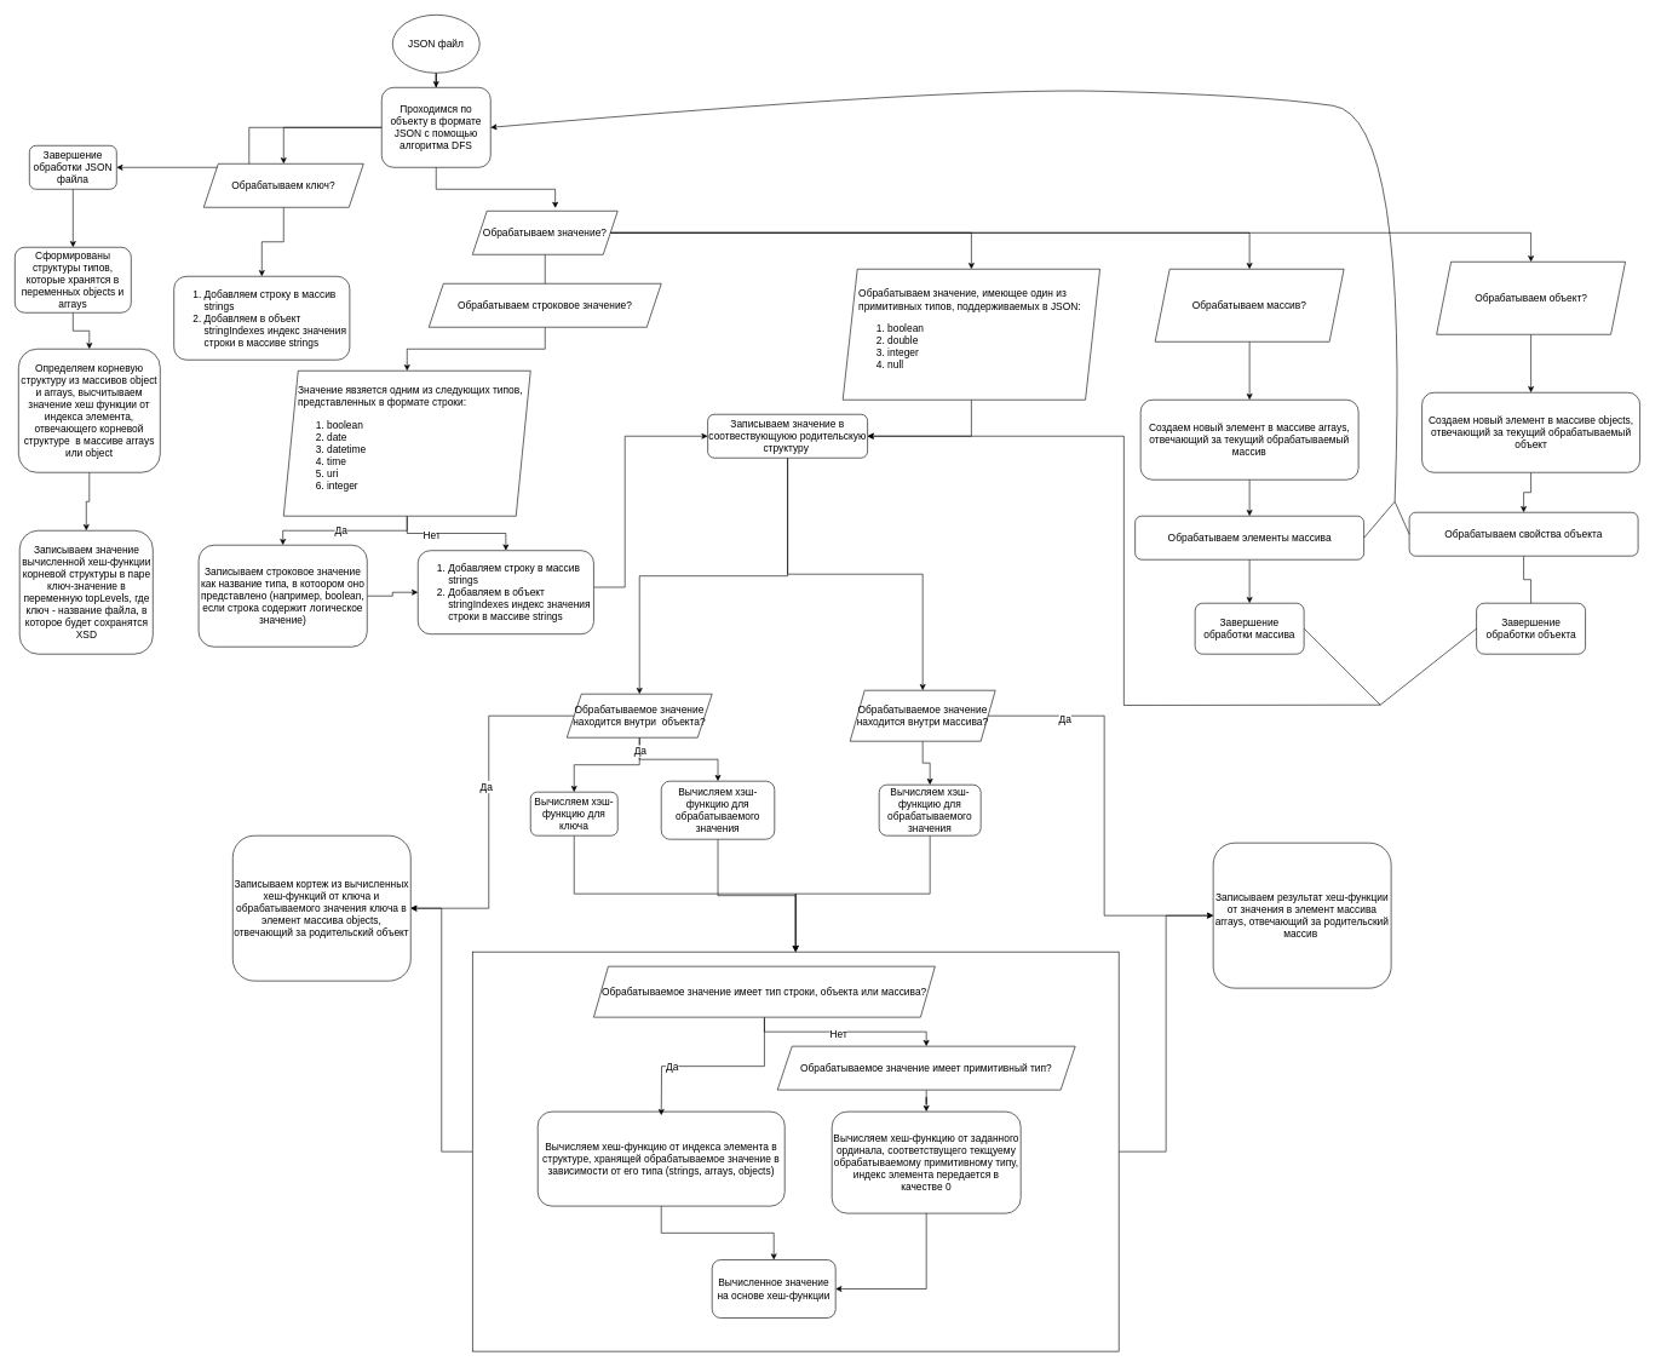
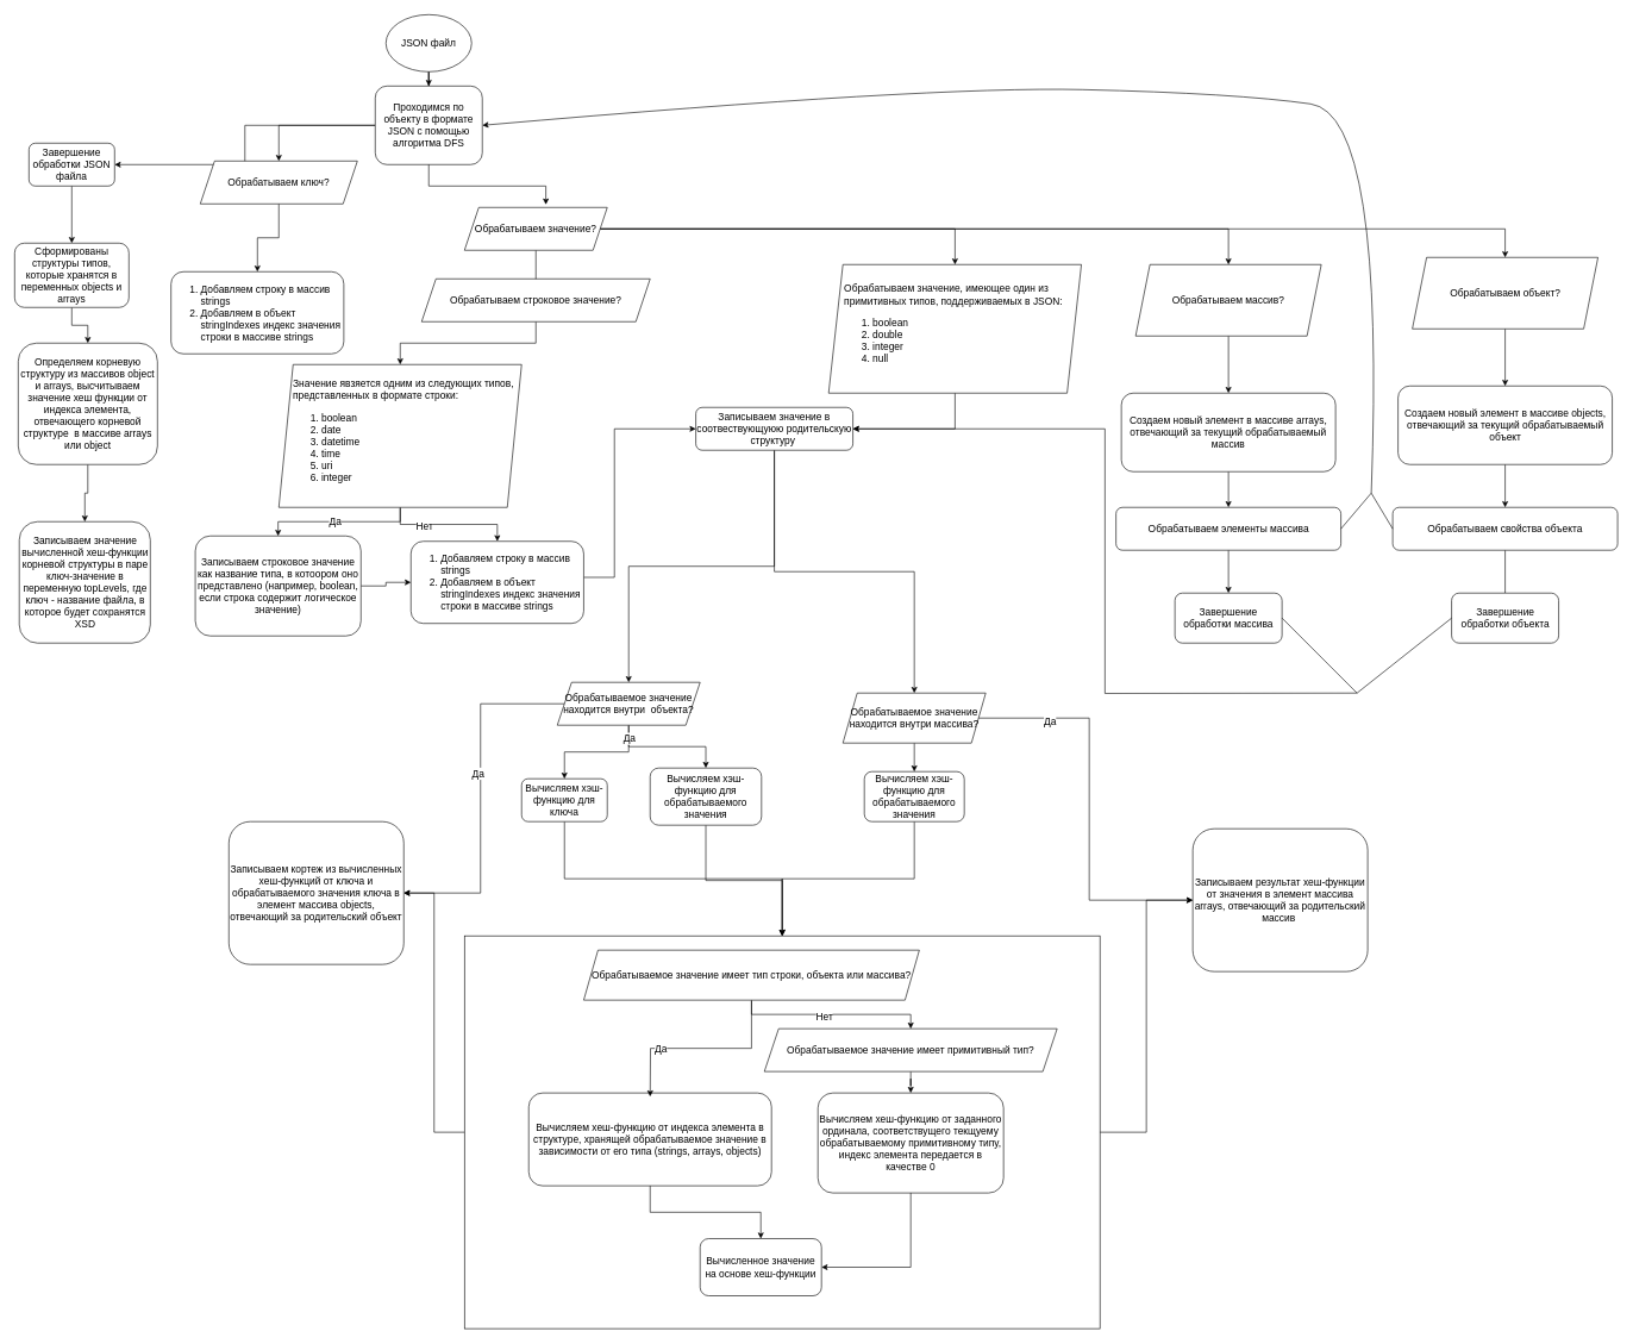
- <mxCell id="77" value="&lt;font style=&quot;font-size: 14px;&quot;&gt;Обрабатываем свойства объекта&lt;/font&gt;" style="rounded=1;whiteSpace=wrap;html=1;fontSize=14;" parent="1" vertex="1"><mxGeometry x="1940" y="705" width="315" height="60" as="geometry" /></mxCell>
+ <mxCell id="77" value="&lt;font style=&quot;font-size: 14px;&quot;&gt;Обрабатываем свойства объекта&lt;/font&gt;" style="rounded=1;whiteSpace=wrap;html=1;fontSize=14;" parent="1" vertex="1"><mxGeometry x="1950" y="710" width="315" height="60" as="geometry" /></mxCell>
- <mxCell id="15" value="Обрабатываемое значение находится внутри массива?" style="shape=parallelogram;perimeter=parallelogramPerimeter;whiteSpace=wrap;html=1;fixedSize=1;fontSize=14;" parent="1" vertex="1"><mxGeometry x="1170" y="950" width="200" height="70" as="geometry" /></mxCell>
+ <mxCell id="15" value="Обрабатываемое значение находится внутри массива?" style="shape=parallelogram;perimeter=parallelogramPerimeter;whiteSpace=wrap;html=1;fixedSize=1;fontSize=14;" parent="1" vertex="1"><mxGeometry x="1180" y="970" width="200" height="70" as="geometry" /></mxCell>
